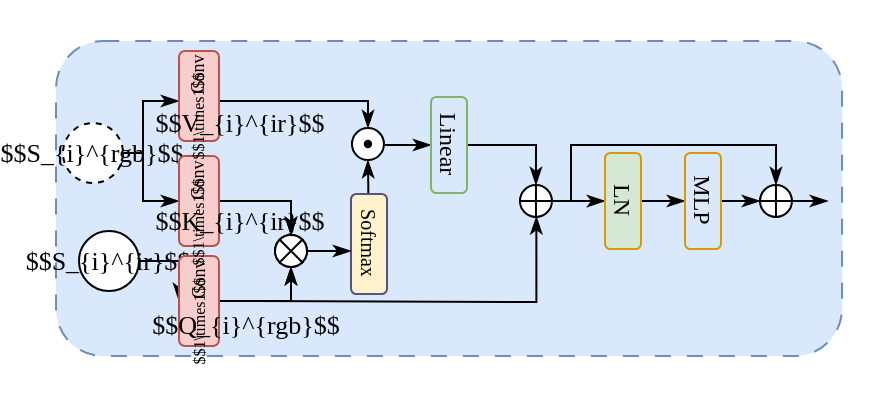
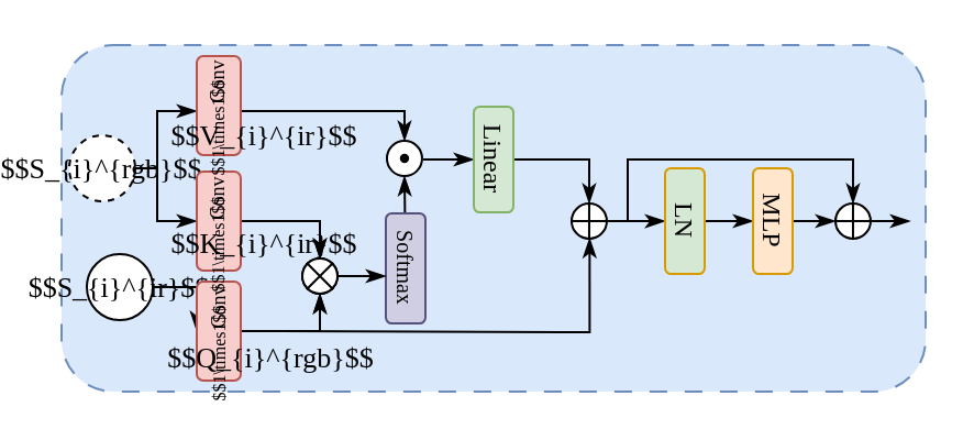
- <mxCell id="10" value="Linear" style="rounded=1;whiteSpace=wrap;html=1;horizontal=0;rotation=-180;fontFamily=Times New Roman;fillColor=#dae8fc;strokeColor=#82b366;" vertex="1" parent="1"><mxGeometry x="208" y="48" width="18" height="48" as="geometry" /></mxCell>
+ <mxCell id="10" value="Linear" style="rounded=1;whiteSpace=wrap;html=1;horizontal=0;rotation=-180;fontFamily=Times New Roman;fillColor=#d5e8d4;strokeColor=#82b366;" vertex="1" parent="1"><mxGeometry x="208" y="48" width="18" height="48" as="geometry" /></mxCell>
- <mxCell id="15" value="MLP" style="rounded=1;whiteSpace=wrap;html=1;fontFamily=Times New Roman;horizontal=0;rotation=-180;fillColor=#dae8fc;strokeColor=#d79b00;" vertex="1" parent="1"><mxGeometry x="335" y="76" width="18" height="48" as="geometry" /></mxCell>
+ <mxCell id="15" value="MLP" style="rounded=1;whiteSpace=wrap;html=1;fontFamily=Times New Roman;horizontal=0;rotation=-180;fillColor=#ffe6cc;strokeColor=#d79b00;" vertex="1" parent="1"><mxGeometry x="335" y="76" width="18" height="48" as="geometry" /></mxCell>
- <mxCell id="7" value="Softmax" style="rounded=1;whiteSpace=wrap;html=1;horizontal=0;flipV=0;flipH=0;rotation=-180;fontFamily=Times New Roman;fillColor=#fff2cc;strokeColor=#56517e;spacingTop=-2;fontSize=10;" vertex="1" parent="1"><mxGeometry x="168" y="96.5" width="18" height="50" as="geometry" /></mxCell>
+ <mxCell id="7" value="Softmax" style="rounded=1;whiteSpace=wrap;html=1;horizontal=0;flipV=0;flipH=0;rotation=-180;fontFamily=Times New Roman;fillColor=#d0cee2;strokeColor=#56517e;spacingTop=-2;fontSize=10;" vertex="1" parent="1"><mxGeometry x="168" y="96.5" width="18" height="50" as="geometry" /></mxCell>
